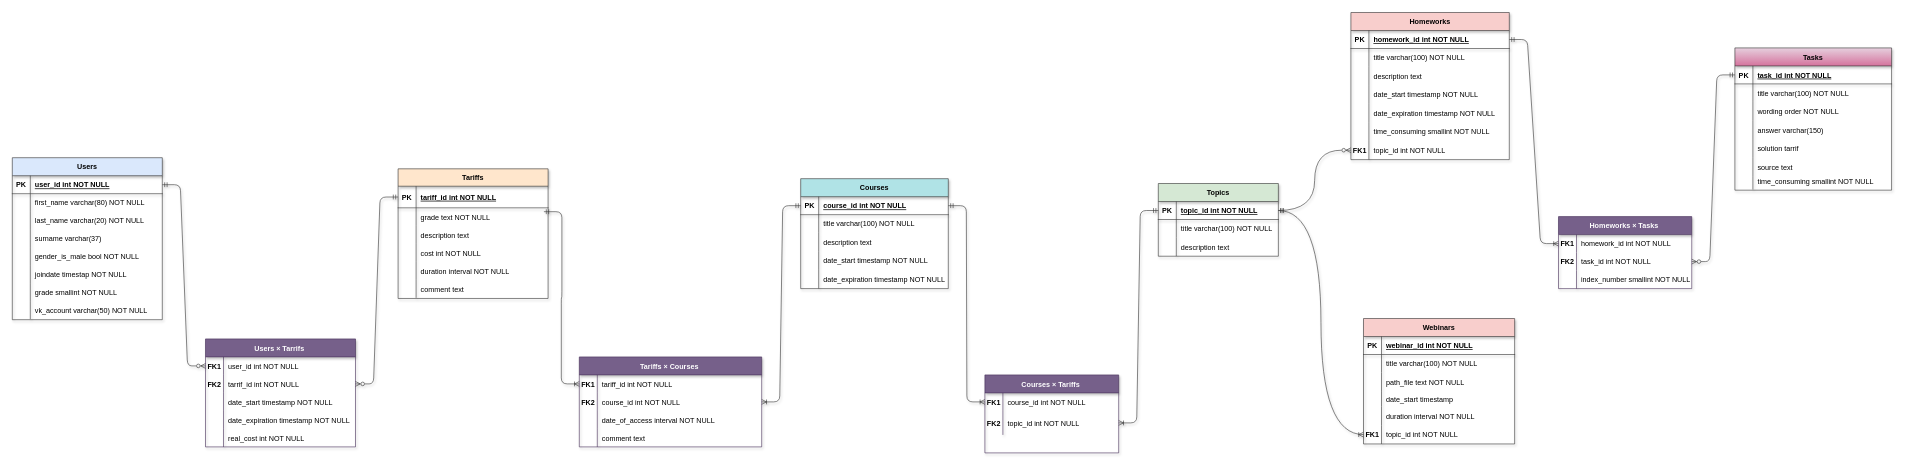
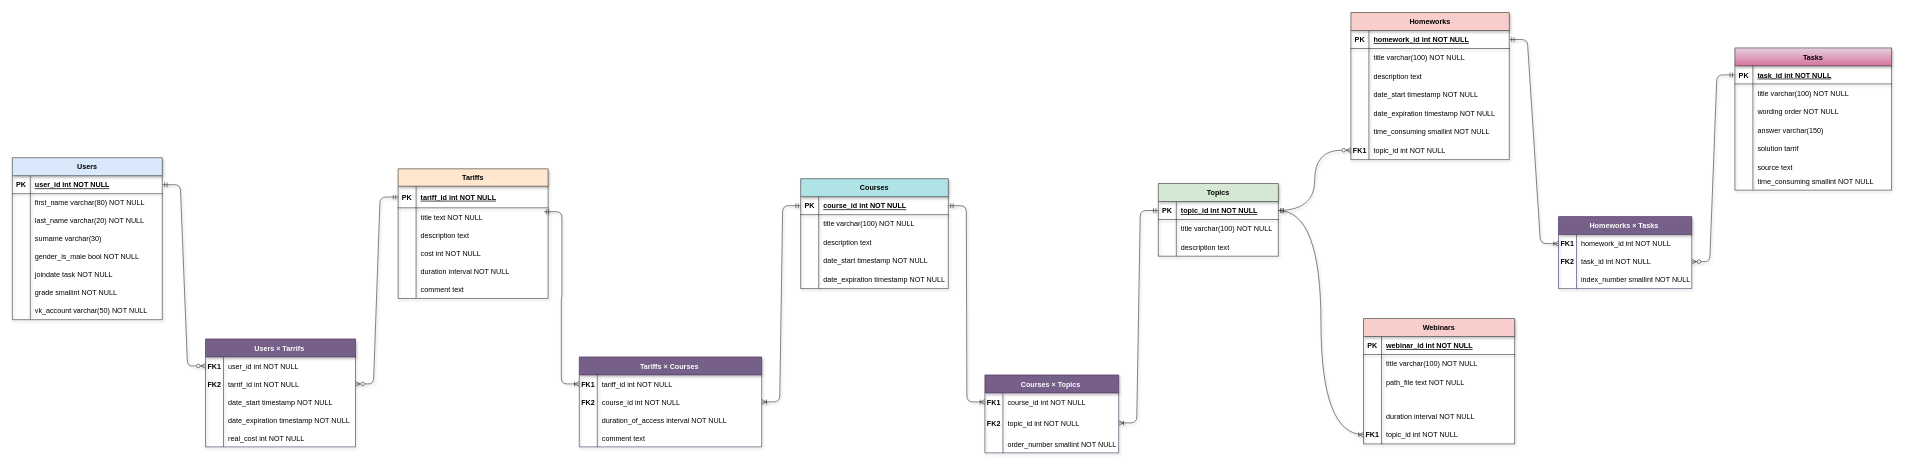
- <mxCell id="121" value="grade text NOT NULL" style="shape=partialRectangle;overflow=hidden;connectable=0;fillColor=none;top=0;left=0;bottom=0;right=0;align=left;spacingLeft=6;strokeColor=#333333;shadow=1;" parent="119" vertex="1"><mxGeometry x="30" width="220" height="30" as="geometry"><mxRectangle width="220" height="30" as="alternateBounds" /></mxGeometry></mxCell>
+ <mxCell id="121" value="title text NOT NULL" style="shape=partialRectangle;overflow=hidden;connectable=0;fillColor=none;top=0;left=0;bottom=0;right=0;align=left;spacingLeft=6;strokeColor=#333333;shadow=1;" parent="119" vertex="1"><mxGeometry x="30" width="220" height="30" as="geometry"><mxRectangle width="220" height="30" as="alternateBounds" /></mxGeometry></mxCell>
- <mxCell id="146" value="surname varchar(37)" style="shape=partialRectangle;overflow=hidden;connectable=0;fillColor=none;top=0;left=0;bottom=0;right=0;align=left;spacingLeft=6;verticalAlign=middle;strokeColor=#333333;shadow=1;" parent="144" vertex="1"><mxGeometry x="30" width="220" height="30" as="geometry"><mxRectangle width="220" height="30" as="alternateBounds" /></mxGeometry></mxCell>
+ <mxCell id="146" value="surname varchar(30)" style="shape=partialRectangle;overflow=hidden;connectable=0;fillColor=none;top=0;left=0;bottom=0;right=0;align=left;spacingLeft=6;verticalAlign=middle;strokeColor=#333333;shadow=1;" parent="144" vertex="1"><mxGeometry x="30" width="220" height="30" as="geometry"><mxRectangle width="220" height="30" as="alternateBounds" /></mxGeometry></mxCell>
- <mxCell id="152" value="joindate timestap NOT NULL" style="shape=partialRectangle;overflow=hidden;connectable=0;fillColor=none;top=0;left=0;bottom=0;right=0;align=left;spacingLeft=6;verticalAlign=middle;strokeColor=#333333;shadow=1;" parent="150" vertex="1"><mxGeometry x="30" width="220" height="30" as="geometry"><mxRectangle width="220" height="30" as="alternateBounds" /></mxGeometry></mxCell>
+ <mxCell id="152" value="joindate task NOT NULL" style="shape=partialRectangle;overflow=hidden;connectable=0;fillColor=none;top=0;left=0;bottom=0;right=0;align=left;spacingLeft=6;verticalAlign=middle;strokeColor=#333333;shadow=1;" parent="150" vertex="1"><mxGeometry x="30" width="220" height="30" as="geometry"><mxRectangle width="220" height="30" as="alternateBounds" /></mxGeometry></mxCell>
- <mxCell id="95" value="Courses × Tariffs " style="shape=table;startSize=30;container=1;collapsible=1;childLayout=tableLayout;fixedRows=1;rowLines=0;fontStyle=1;align=center;resizeLast=1;strokeColor=#432D57;shadow=1;fillColor=#76608a;fontColor=#ffffff;" parent="1" vertex="1"><mxGeometry x="1641" y="624" width="223" height="130" as="geometry" /></mxCell>
+ <mxCell id="95" value="Courses × Topics " style="shape=table;startSize=30;container=1;collapsible=1;childLayout=tableLayout;fixedRows=1;rowLines=0;fontStyle=1;align=center;resizeLast=1;strokeColor=#432D57;shadow=1;fillColor=#76608a;fontColor=#ffffff;" parent="1" vertex="1"><mxGeometry x="1641" y="624" width="223" height="130" as="geometry" /></mxCell>
- <mxCell id="63" value="date_start timestamp" style="shape=partialRectangle;overflow=hidden;connectable=0;fillColor=none;top=0;left=0;bottom=0;right=0;align=left;spacingLeft=6;strokeColor=#333333;shadow=1;" parent="61" vertex="1"><mxGeometry x="30" width="221.905" height="26" as="geometry"><mxRectangle width="221.905" height="26" as="alternateBounds" /></mxGeometry></mxCell>
- <mxCell id="186" value="date_of_access interval NOT NULL" style="shape=partialRectangle;overflow=hidden;connectable=0;fillColor=none;top=0;left=0;bottom=0;right=0;align=left;spacingLeft=6;strokeColor=#333333;shadow=1;" parent="184" vertex="1"><mxGeometry x="30" width="274" height="30" as="geometry"><mxRectangle width="274" height="30" as="alternateBounds" /></mxGeometry></mxCell>
+ <mxCell id="186" value="duration_of_access interval NOT NULL" style="shape=partialRectangle;overflow=hidden;connectable=0;fillColor=none;top=0;left=0;bottom=0;right=0;align=left;spacingLeft=6;strokeColor=#333333;shadow=1;" parent="184" vertex="1"><mxGeometry x="30" width="274" height="30" as="geometry"><mxRectangle width="274" height="30" as="alternateBounds" /></mxGeometry></mxCell>
+ <mxCell id="104" value="order_number smallint NOT NULL" style="shape=partialRectangle;overflow=hidden;connectable=0;fillColor=none;top=0;left=0;bottom=0;right=0;align=left;spacingLeft=6;strokeColor=#333333;shadow=1;" parent="102" vertex="1"><mxGeometry x="30" width="193" height="30" as="geometry"><mxRectangle width="193" height="30" as="alternateBounds" /></mxGeometry></mxCell>
